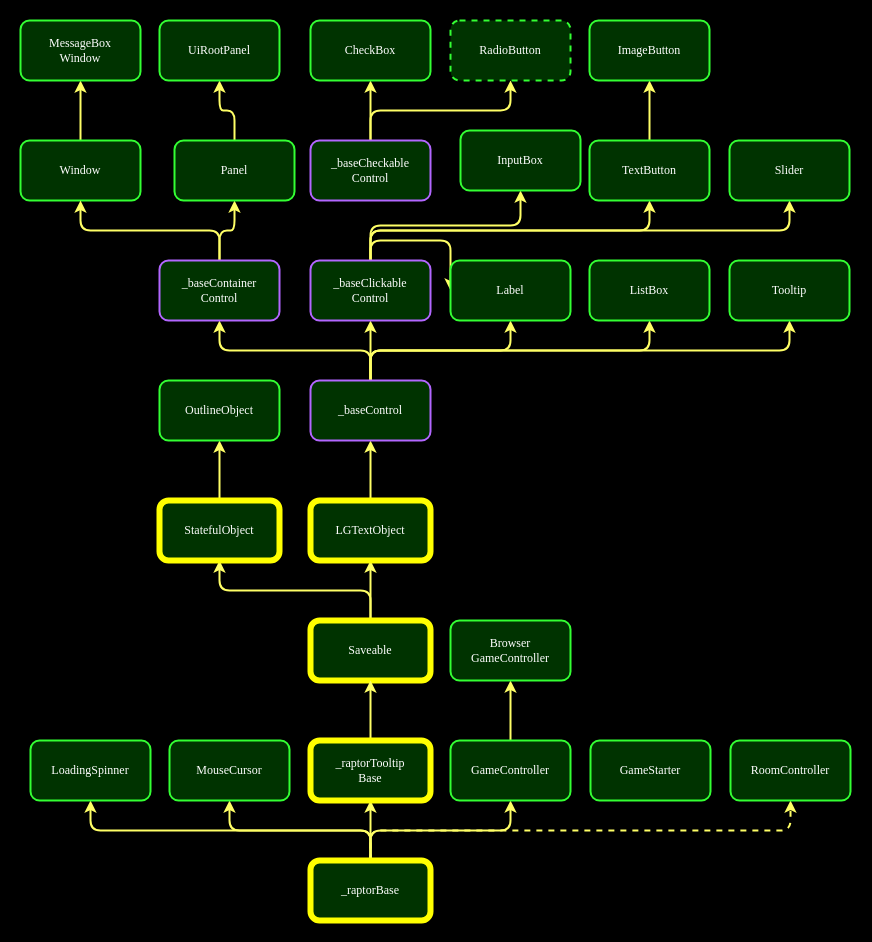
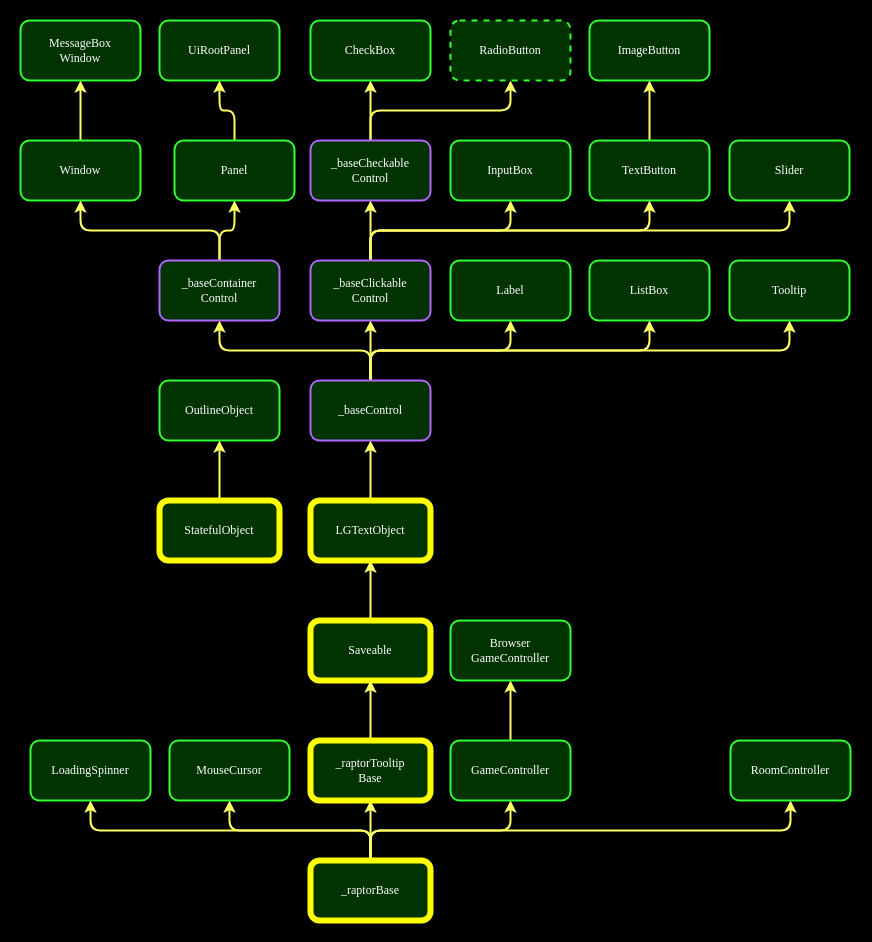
- <mxCell id="36" value="&lt;font face=&quot;Lucida Console&quot;&gt;InputBox&lt;br&gt;&lt;/font&gt;" style="rounded=1;whiteSpace=wrap;html=1;fillColor=#003300;strokeColor=#33FF33;fontColor=#FFFFFF;strokeWidth=2;" parent="1" vertex="1"><mxGeometry x="460" y="130" width="120" height="60" as="geometry" /></mxCell>
+ <mxCell id="36" value="&lt;font face=&quot;Lucida Console&quot;&gt;InputBox&lt;br&gt;&lt;/font&gt;" style="rounded=1;whiteSpace=wrap;html=1;fillColor=#003300;strokeColor=#33FF33;fontColor=#FFFFFF;strokeWidth=2;" parent="1" vertex="1"><mxGeometry x="450" y="140" width="120" height="60" as="geometry" /></mxCell>
- <mxCell id="30" style="edgeStyle=orthogonalEdgeStyle;rounded=1;orthogonalLoop=1;jettySize=auto;html=1;exitX=0.5;exitY=0;exitDx=0;exitDy=0;fontSize=12;strokeColor=#FFFF66;fontColor=#FFFFFF;strokeWidth=2;" parent="1" source="32" target="33" edge="1"><mxGeometry relative="1" as="geometry" /></mxCell>
+ <mxCell id="30" style="edgeStyle=orthogonalEdgeStyle;rounded=1;orthogonalLoop=1;jettySize=auto;html=1;exitX=0.5;exitY=0;exitDx=0;exitDy=0;entryX=0.5;entryY=1;entryDx=0;entryDy=0;fontSize=12;strokeColor=#FFFF66;fontColor=#FFFFFF;strokeWidth=2;" parent="1" source="32" target="42" edge="1"><mxGeometry relative="1" as="geometry" /></mxCell>
- <mxCell id="10" style="edgeStyle=orthogonalEdgeStyle;rounded=1;orthogonalLoop=1;jettySize=auto;html=1;exitX=0.5;exitY=0;exitDx=0;exitDy=0;entryX=0.5;entryY=1;entryDx=0;entryDy=0;fontSize=12;strokeColor=#FFFF66;fontColor=#FFFFFF;strokeWidth=2;" parent="1" source="11" target="39" edge="1"><mxGeometry relative="1" as="geometry" /></mxCell>
- <mxCell id="8" value="&lt;font face=&quot;Lucida Console&quot;&gt;GameStarter&lt;/font&gt;" style="rounded=1;whiteSpace=wrap;html=1;fillColor=#003300;strokeColor=#33FF33;fontColor=#FFFFFF;strokeWidth=2;" parent="1" vertex="1"><mxGeometry x="590" y="740" width="120" height="60" as="geometry" /></mxCell>
- <mxCell id="3" style="edgeStyle=orthogonalEdgeStyle;rounded=1;orthogonalLoop=1;jettySize=auto;html=1;exitX=0.5;exitY=0;exitDx=0;exitDy=0;entryX=0.5;entryY=1;entryDx=0;entryDy=0;fontFamily=Helvetica;fontSize=12;fontColor=#FFFFFF;strokeColor=#FFFF66;strokeWidth=2;dashed=1;" parent="1" source="7" target="12" edge="1"><mxGeometry relative="1" as="geometry" /></mxCell>
+ <mxCell id="3" style="edgeStyle=orthogonalEdgeStyle;rounded=1;orthogonalLoop=1;jettySize=auto;html=1;exitX=0.5;exitY=0;exitDx=0;exitDy=0;entryX=0.5;entryY=1;entryDx=0;entryDy=0;fontFamily=Helvetica;fontSize=12;fontColor=#FFFFFF;strokeColor=#FFFF66;strokeWidth=2;" parent="1" source="7" target="12" edge="1"><mxGeometry relative="1" as="geometry" /></mxCell>
